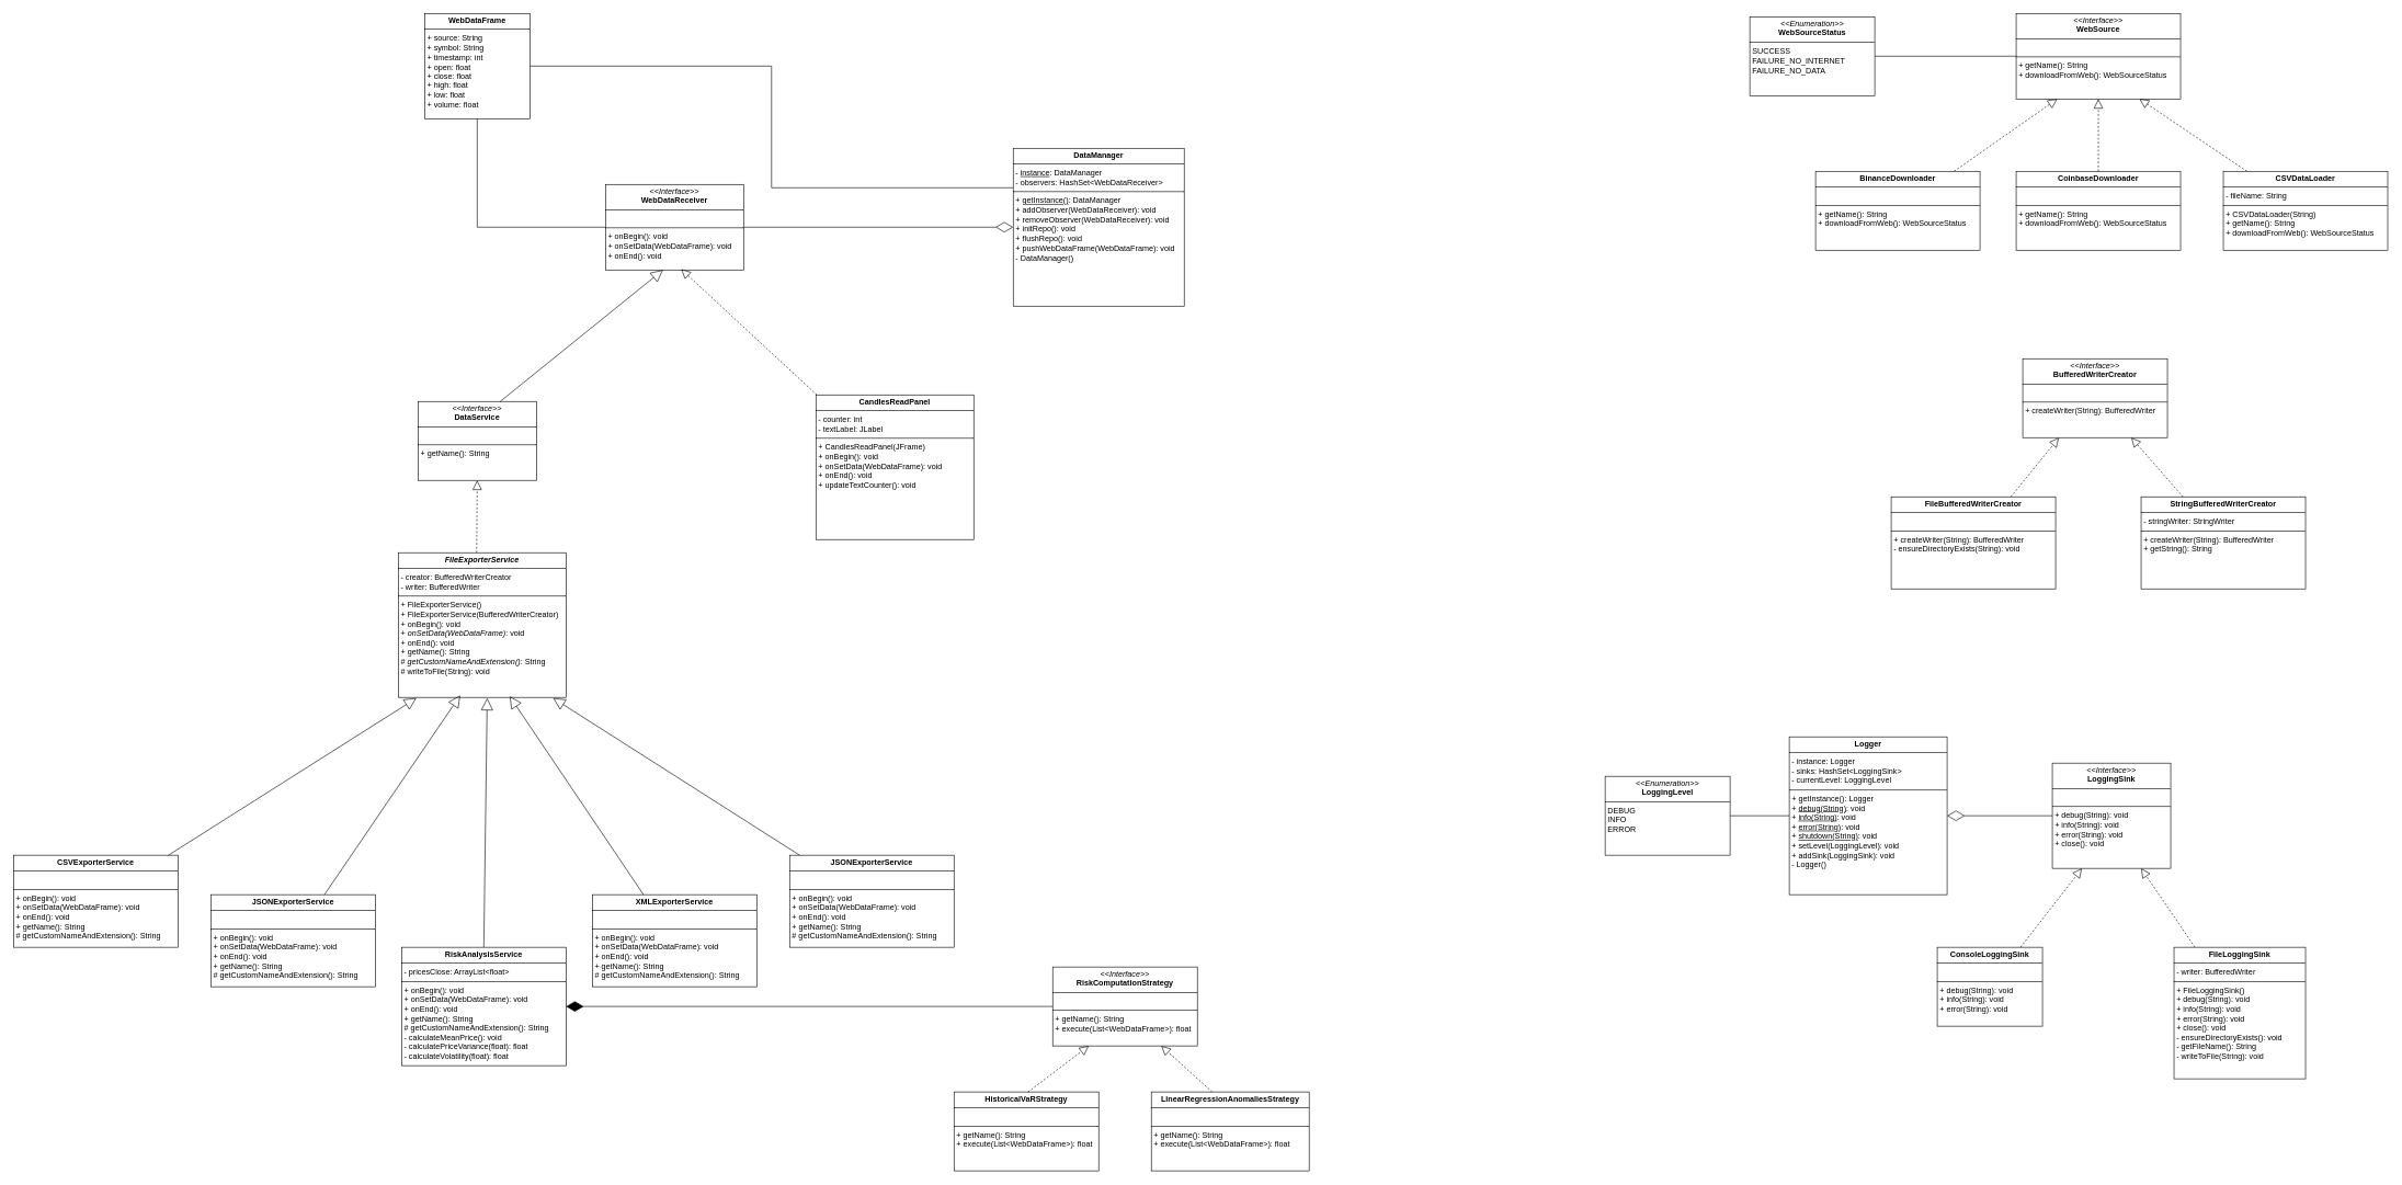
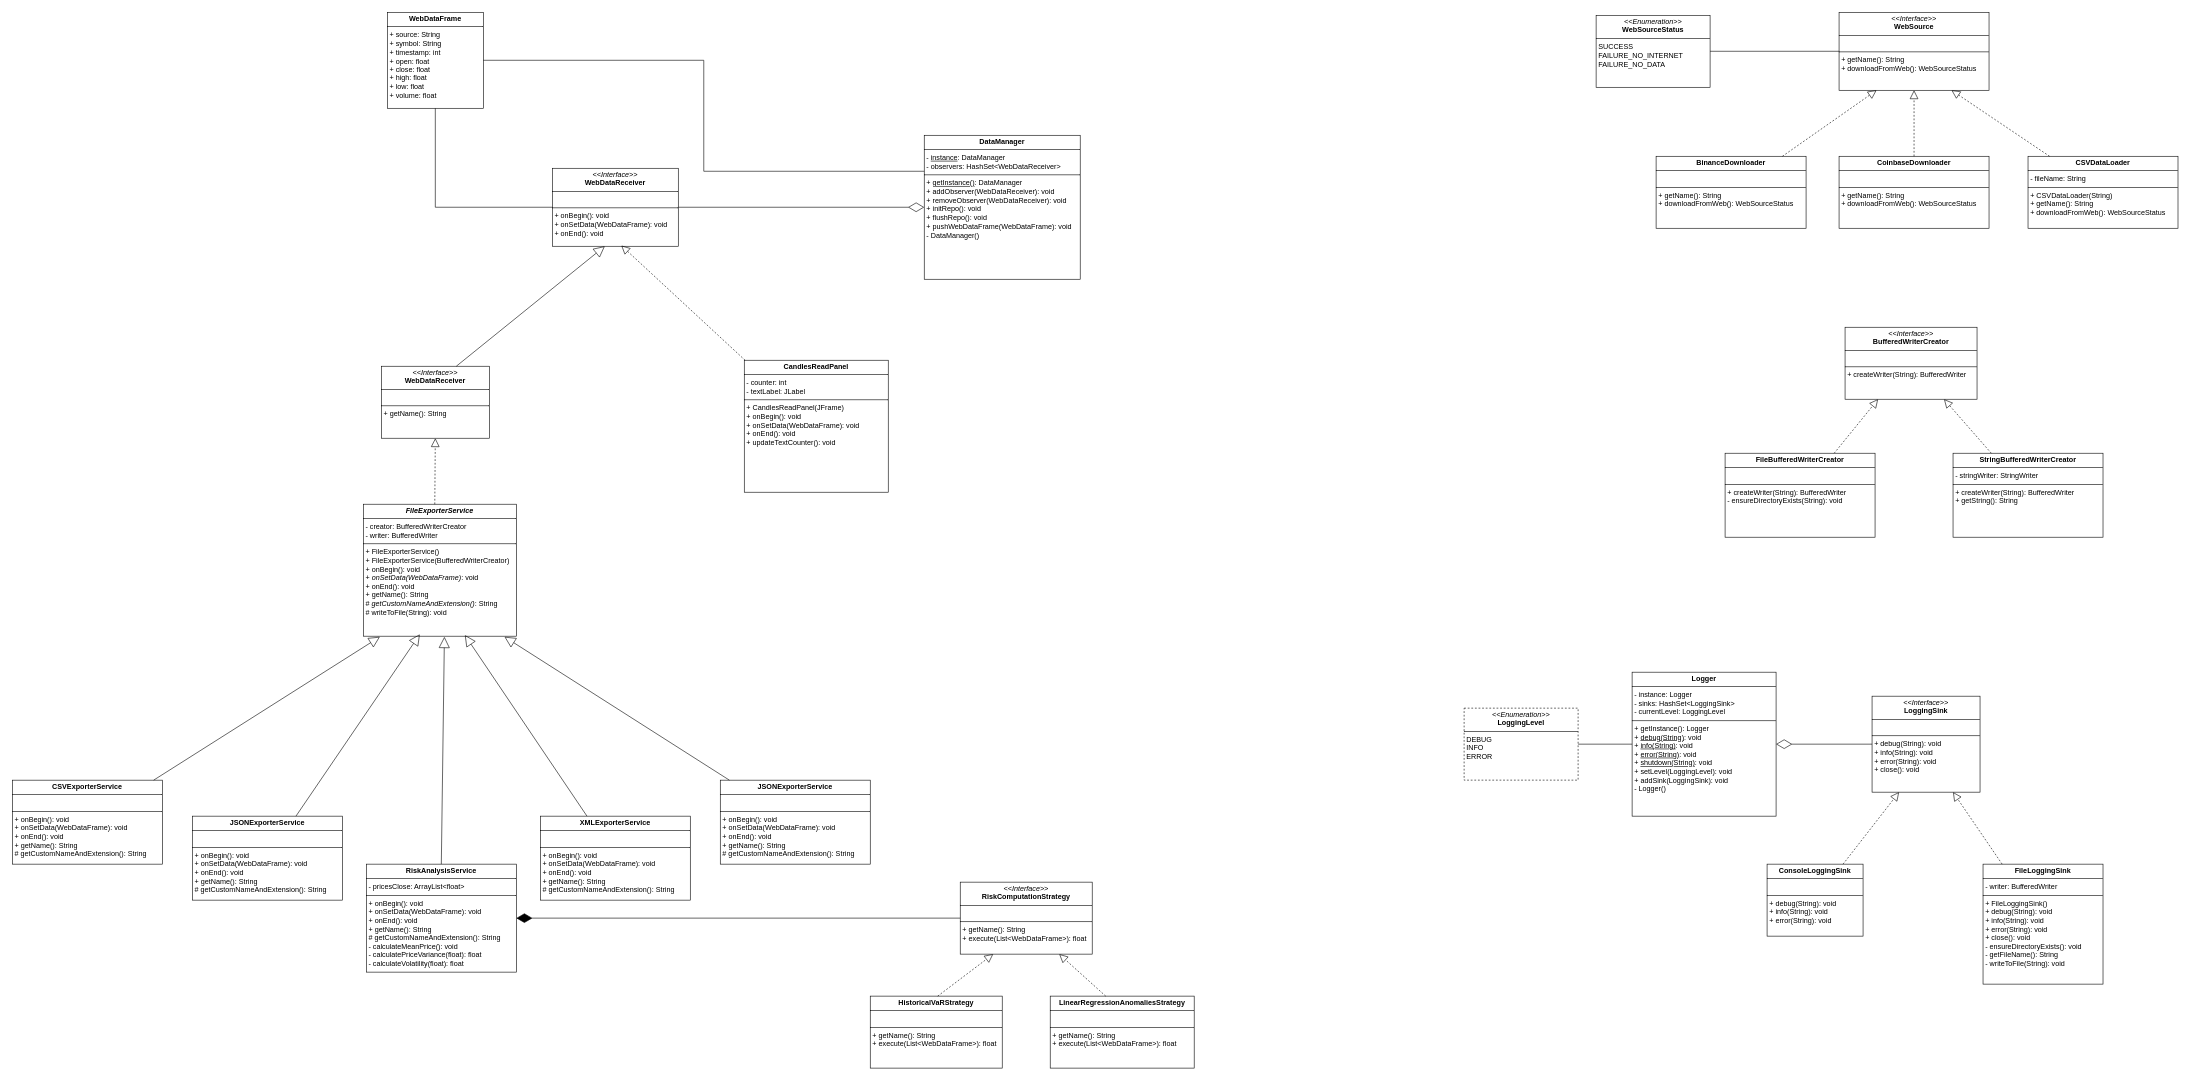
- <mxCell id="6" value="&lt;p style=&quot;margin:0px;margin-top:4px;text-align:center;&quot;&gt;&lt;i&gt;&amp;lt;&amp;lt;Interface&amp;gt;&amp;gt;&lt;/i&gt;&lt;br&gt;&lt;b&gt;DataService&lt;/b&gt;&lt;/p&gt;&lt;hr size=&quot;1&quot; style=&quot;border-style:solid;&quot;&gt;&lt;p style=&quot;margin:0px;margin-left:4px;&quot;&gt;&lt;br&gt;&lt;/p&gt;&lt;hr size=&quot;1&quot; style=&quot;border-style:solid;&quot;&gt;&lt;p style=&quot;margin:0px;margin-left:4px;&quot;&gt;+ getName(): String&lt;br&gt;&lt;/p&gt;" style="verticalAlign=top;align=left;overflow=fill;html=1;whiteSpace=wrap;" parent="1" vertex="1"><mxGeometry x="635" y="610" width="180" height="120" as="geometry" /></mxCell>
+ <mxCell id="6" value="&lt;p style=&quot;margin:0px;margin-top:4px;text-align:center;&quot;&gt;&lt;i&gt;&amp;lt;&amp;lt;Interface&amp;gt;&amp;gt;&lt;/i&gt;&lt;br&gt;&lt;b&gt;WebDataReceiver&lt;/b&gt;&lt;/p&gt;&lt;hr size=&quot;1&quot; style=&quot;border-style:solid;&quot;&gt;&lt;p style=&quot;margin:0px;margin-left:4px;&quot;&gt;&lt;br&gt;&lt;/p&gt;&lt;hr size=&quot;1&quot; style=&quot;border-style:solid;&quot;&gt;&lt;p style=&quot;margin:0px;margin-left:4px;&quot;&gt;+ getName(): String&lt;br&gt;&lt;/p&gt;" style="verticalAlign=top;align=left;overflow=fill;html=1;whiteSpace=wrap;" parent="1" vertex="1"><mxGeometry x="635" y="610" width="180" height="120" as="geometry" /></mxCell>
- <mxCell id="21" value="&lt;p style=&quot;margin:0px;margin-top:4px;text-align:center;&quot;&gt;&lt;i&gt;&amp;lt;&amp;lt;Enumeration&amp;gt;&amp;gt;&lt;/i&gt;&lt;br&gt;&lt;b&gt;LoggingLevel&lt;/b&gt;&lt;/p&gt;&lt;hr size=&quot;1&quot; style=&quot;border-style:solid;&quot;&gt;&lt;p style=&quot;margin:0px;margin-left:4px;&quot;&gt;DEBUG&lt;/p&gt;&lt;p style=&quot;margin:0px;margin-left:4px;&quot;&gt;INFO&lt;/p&gt;&lt;p style=&quot;margin:0px;margin-left:4px;&quot;&gt;ERROR&lt;/p&gt;" style="verticalAlign=top;align=left;overflow=fill;html=1;whiteSpace=wrap;" parent="1" vertex="1"><mxGeometry x="2440" y="1180" width="190" height="120" as="geometry" /></mxCell>
+ <mxCell id="21" value="&lt;p style=&quot;margin:0px;margin-top:4px;text-align:center;&quot;&gt;&lt;i&gt;&amp;lt;&amp;lt;Enumeration&amp;gt;&amp;gt;&lt;/i&gt;&lt;br&gt;&lt;b&gt;LoggingLevel&lt;/b&gt;&lt;/p&gt;&lt;hr size=&quot;1&quot; style=&quot;border-style:solid;&quot;&gt;&lt;p style=&quot;margin:0px;margin-left:4px;&quot;&gt;DEBUG&lt;/p&gt;&lt;p style=&quot;margin:0px;margin-left:4px;&quot;&gt;INFO&lt;/p&gt;&lt;p style=&quot;margin:0px;margin-left:4px;&quot;&gt;ERROR&lt;/p&gt;" style="verticalAlign=top;align=left;overflow=fill;html=1;whiteSpace=wrap;dashed=1;" parent="1" vertex="1"><mxGeometry x="2440" y="1180" width="190" height="120" as="geometry" /></mxCell>
